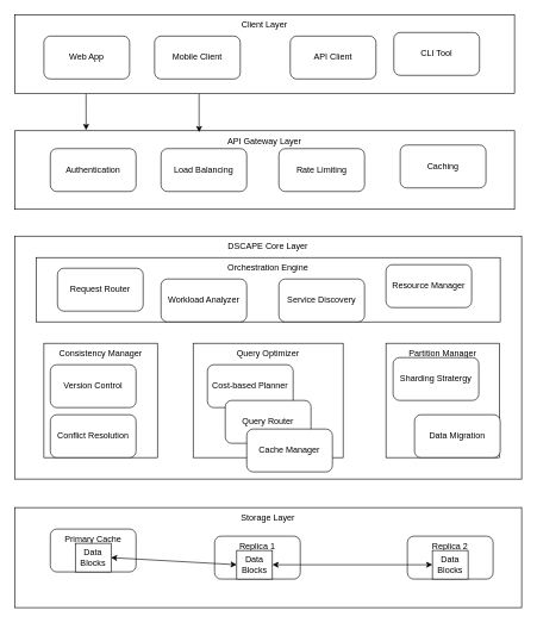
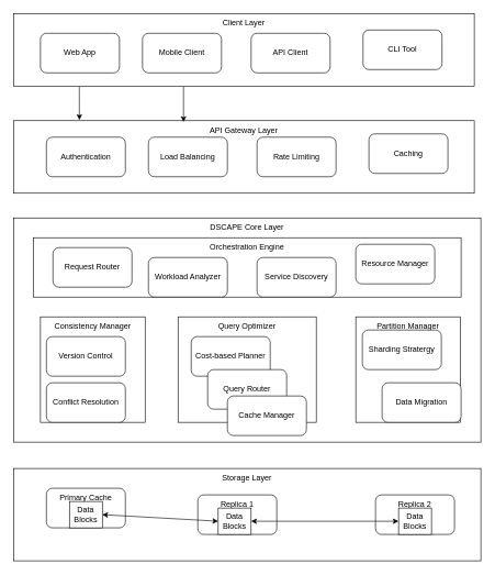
- <mxCell id="8" value="API Client" style="rounded=1;whiteSpace=wrap;html=1;" vertex="1" parent="1"><mxGeometry x="406" y="50" width="120" height="60" as="geometry" /></mxCell>
+ <mxCell id="8" value="API Client" style="rounded=1;whiteSpace=wrap;html=1;" vertex="1" parent="1"><mxGeometry x="381" y="50" width="120" height="60" as="geometry" /></mxCell>
